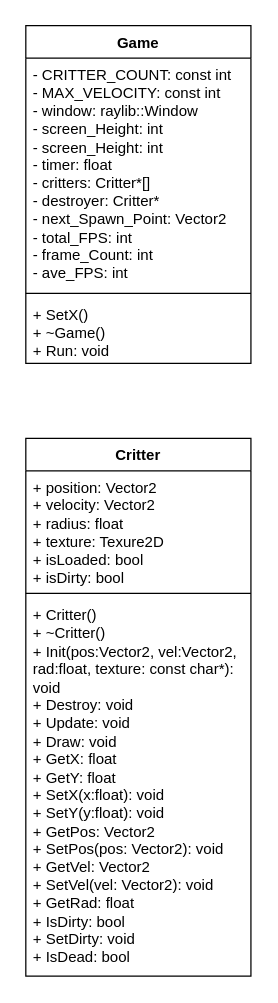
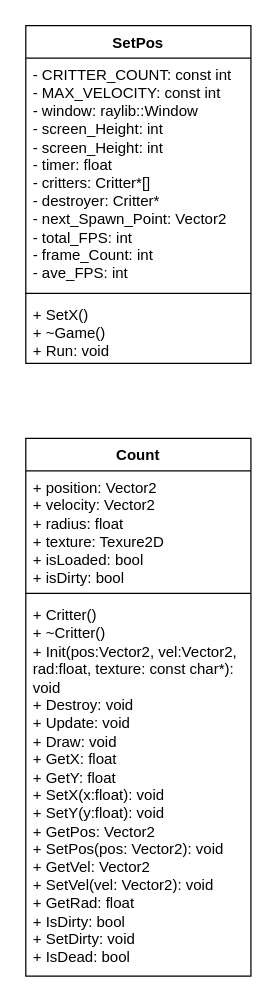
- <mxCell id="2" value="Game" style="swimlane;fontStyle=1;align=center;verticalAlign=top;childLayout=stackLayout;horizontal=1;startSize=26;horizontalStack=0;resizeParent=1;resizeParentMax=0;resizeLast=0;collapsible=1;marginBottom=0;whiteSpace=wrap;html=1;" vertex="1" parent="1"><mxGeometry x="20" y="20" width="180" height="270" as="geometry" /></mxCell>
+ <mxCell id="2" value="SetPos" style="swimlane;fontStyle=1;align=center;verticalAlign=top;childLayout=stackLayout;horizontal=1;startSize=26;horizontalStack=0;resizeParent=1;resizeParentMax=0;resizeLast=0;collapsible=1;marginBottom=0;whiteSpace=wrap;html=1;" vertex="1" parent="1"><mxGeometry x="20" y="20" width="180" height="270" as="geometry" /></mxCell>
- <mxCell id="6" value="&lt;div&gt;Critter&lt;/div&gt;&lt;div&gt;&lt;br&gt;&lt;/div&gt;" style="swimlane;fontStyle=1;align=center;verticalAlign=top;childLayout=stackLayout;horizontal=1;startSize=26;horizontalStack=0;resizeParent=1;resizeParentMax=0;resizeLast=0;collapsible=1;marginBottom=0;whiteSpace=wrap;html=1;" vertex="1" parent="1"><mxGeometry x="20" y="350" width="180" height="430" as="geometry" /></mxCell>
+ <mxCell id="6" value="&lt;div&gt;Count&lt;/div&gt;&lt;div&gt;&lt;br&gt;&lt;/div&gt;" style="swimlane;fontStyle=1;align=center;verticalAlign=top;childLayout=stackLayout;horizontal=1;startSize=26;horizontalStack=0;resizeParent=1;resizeParentMax=0;resizeLast=0;collapsible=1;marginBottom=0;whiteSpace=wrap;html=1;" vertex="1" parent="1"><mxGeometry x="20" y="350" width="180" height="430" as="geometry" /></mxCell>
